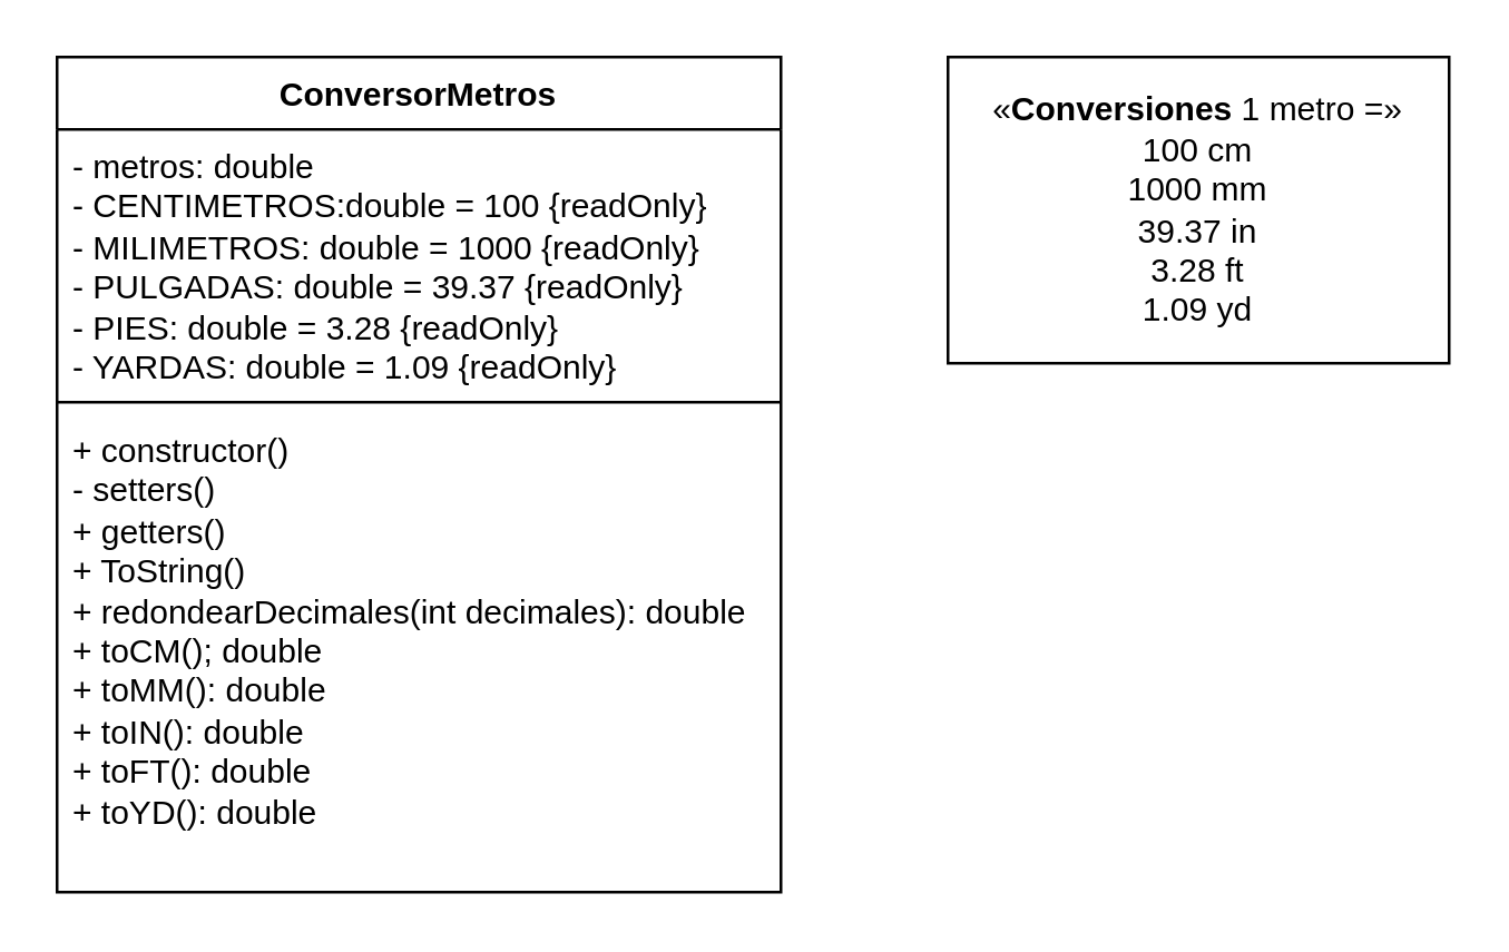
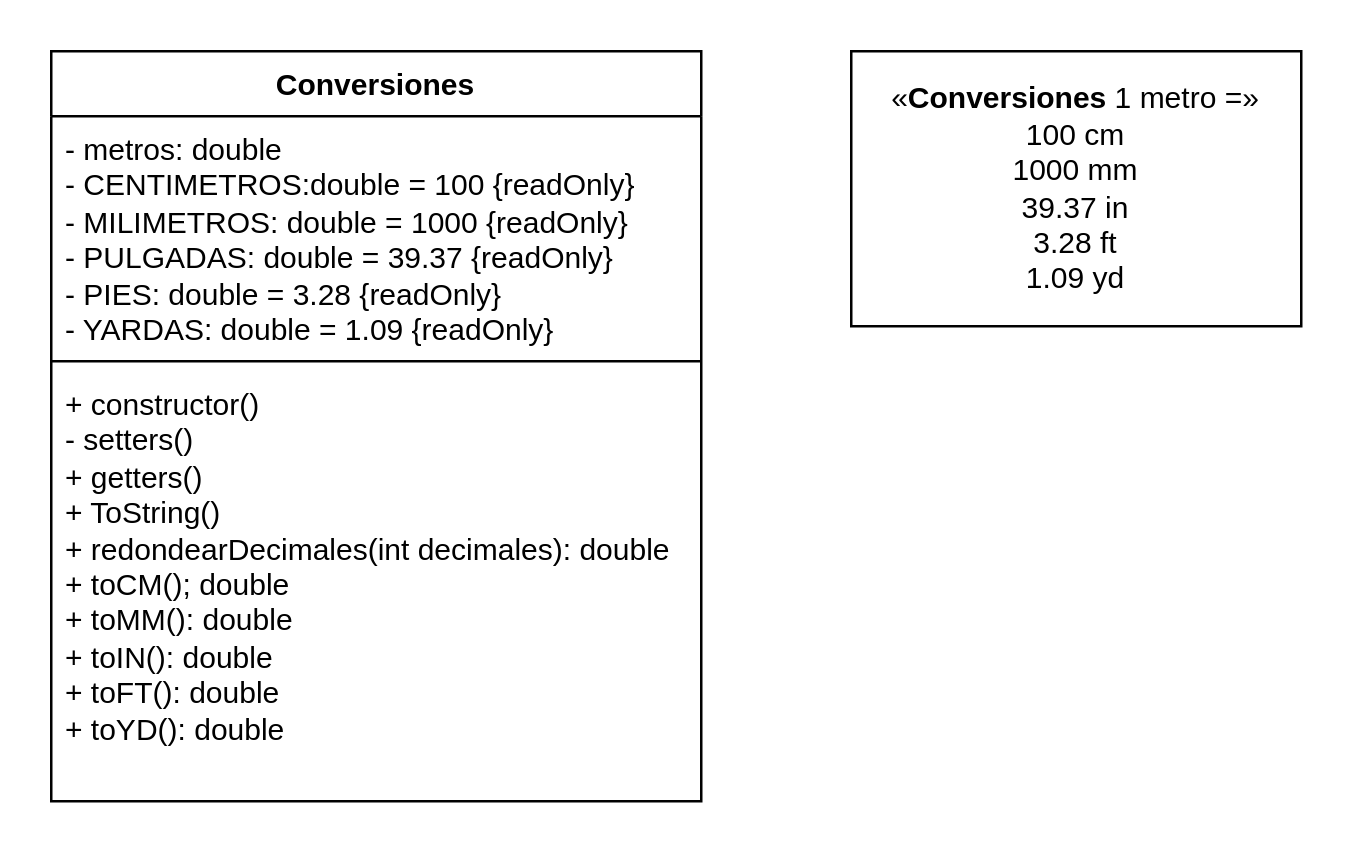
- <mxCell id="2" value="ConversorMetros" style="swimlane;fontStyle=1;align=center;verticalAlign=top;childLayout=stackLayout;horizontal=1;startSize=26;horizontalStack=0;resizeParent=1;resizeParentMax=0;resizeLast=0;collapsible=1;marginBottom=0;whiteSpace=wrap;html=1;" vertex="1" parent="1"><mxGeometry x="20" y="20" width="260" height="300" as="geometry" /></mxCell>
+ <mxCell id="2" value="Conversiones" style="swimlane;fontStyle=1;align=center;verticalAlign=top;childLayout=stackLayout;horizontal=1;startSize=26;horizontalStack=0;resizeParent=1;resizeParentMax=0;resizeLast=0;collapsible=1;marginBottom=0;whiteSpace=wrap;html=1;" vertex="1" parent="1"><mxGeometry x="20" y="20" width="260" height="300" as="geometry" /></mxCell>
